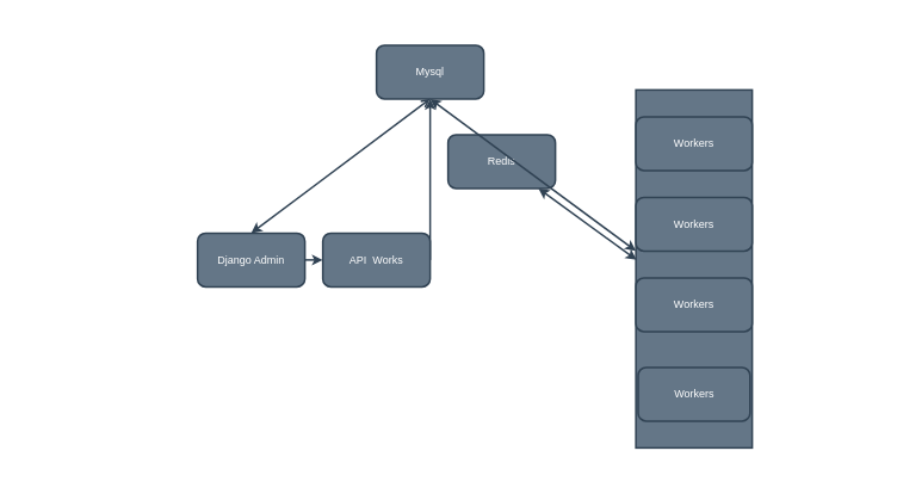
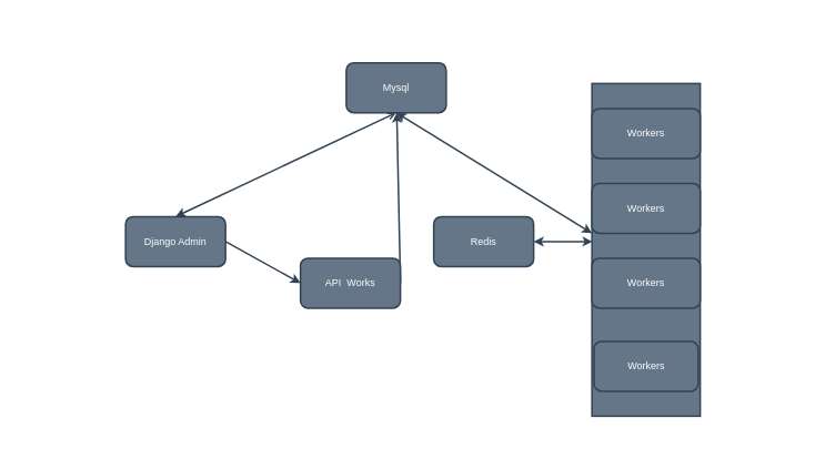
- <mxCell id="4" value="Mysql" style="rounded=1;whiteSpace=wrap;html=1;fillColor=#647687;fontColor=#ffffff;strokeColor=#314354;strokeWidth=2;" vertex="1" parent="1"><mxGeometry x="420" y="50" width="120" height="60" as="geometry" /></mxCell>
+ <mxCell id="4" value="Mysql" style="rounded=1;whiteSpace=wrap;html=1;fillColor=#647687;fontColor=#ffffff;strokeColor=#314354;strokeWidth=2;" vertex="1" parent="1"><mxGeometry x="415" y="75" width="120" height="60" as="geometry" /></mxCell>
- <mxCell id="7" value="Redis" style="rounded=1;whiteSpace=wrap;html=1;fillColor=#647687;fontColor=#ffffff;strokeColor=#314354;strokeWidth=2;" vertex="1" parent="1"><mxGeometry x="500" y="150" width="120" height="60" as="geometry" /></mxCell>
+ <mxCell id="7" value="Redis" style="rounded=1;whiteSpace=wrap;html=1;fillColor=#647687;fontColor=#ffffff;strokeColor=#314354;strokeWidth=2;" vertex="1" parent="1"><mxGeometry x="520" y="260" width="120" height="60" as="geometry" /></mxCell>
- <mxCell id="3" value="Django Admin" style="rounded=1;whiteSpace=wrap;html=1;fillColor=#647687;fontColor=#ffffff;strokeColor=#314354;strokeWidth=2;" vertex="1" parent="1"><mxGeometry x="220" y="260" width="120" height="60" as="geometry" /></mxCell>
+ <mxCell id="3" value="Django Admin" style="rounded=1;whiteSpace=wrap;html=1;fillColor=#647687;fontColor=#ffffff;strokeColor=#314354;strokeWidth=2;" vertex="1" parent="1"><mxGeometry x="150" y="260" width="120" height="60" as="geometry" /></mxCell>
- <mxCell id="6" value="API&amp;nbsp; Works" style="rounded=1;whiteSpace=wrap;html=1;fillColor=#647687;fontColor=#ffffff;strokeColor=#314354;strokeWidth=2;" vertex="1" parent="1"><mxGeometry x="360" y="260" width="120" height="60" as="geometry" /></mxCell>
+ <mxCell id="6" value="API&amp;nbsp; Works" style="rounded=1;whiteSpace=wrap;html=1;fillColor=#647687;fontColor=#ffffff;strokeColor=#314354;strokeWidth=2;" vertex="1" parent="1"><mxGeometry x="360" y="310" width="120" height="60" as="geometry" /></mxCell>
